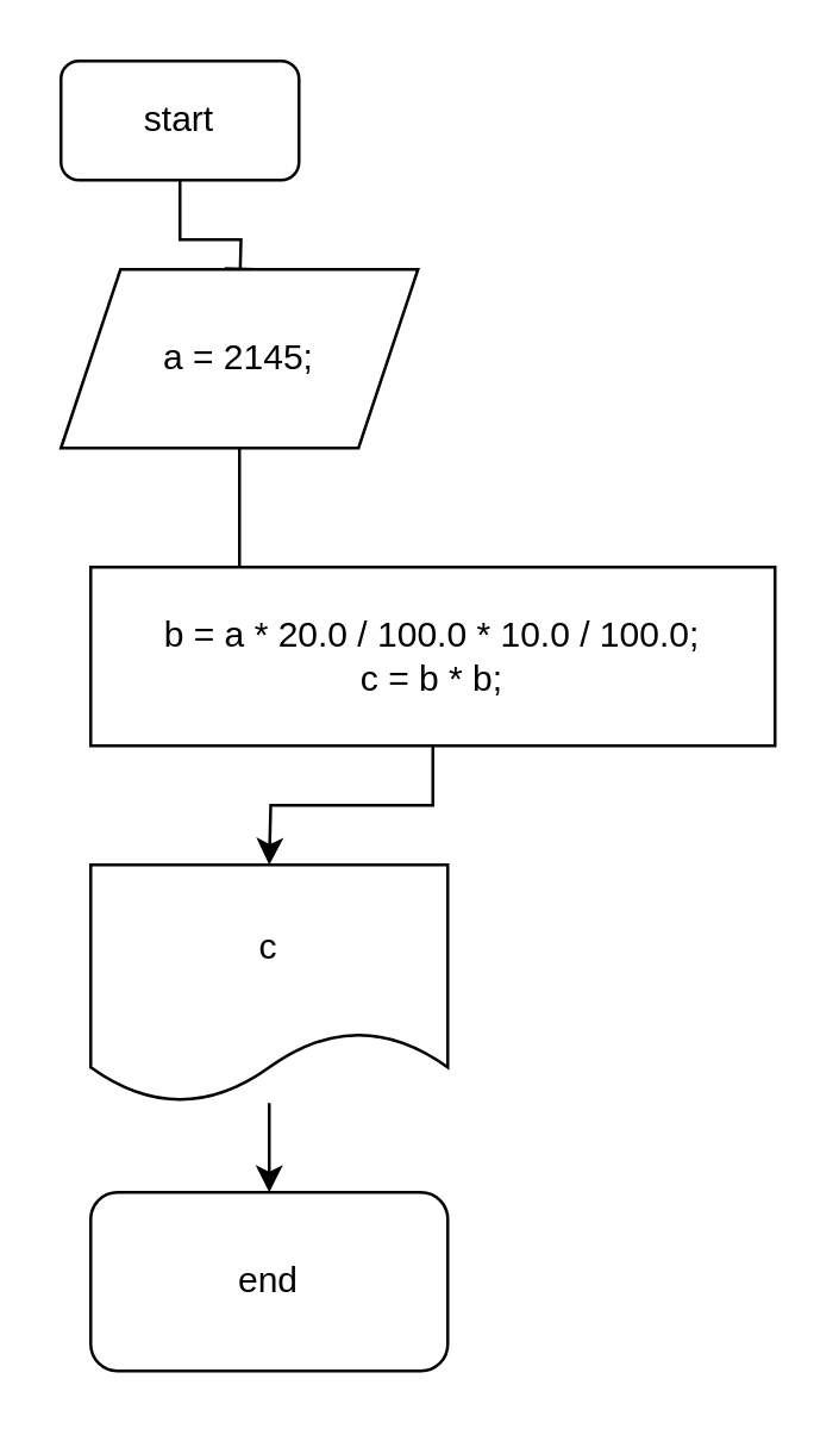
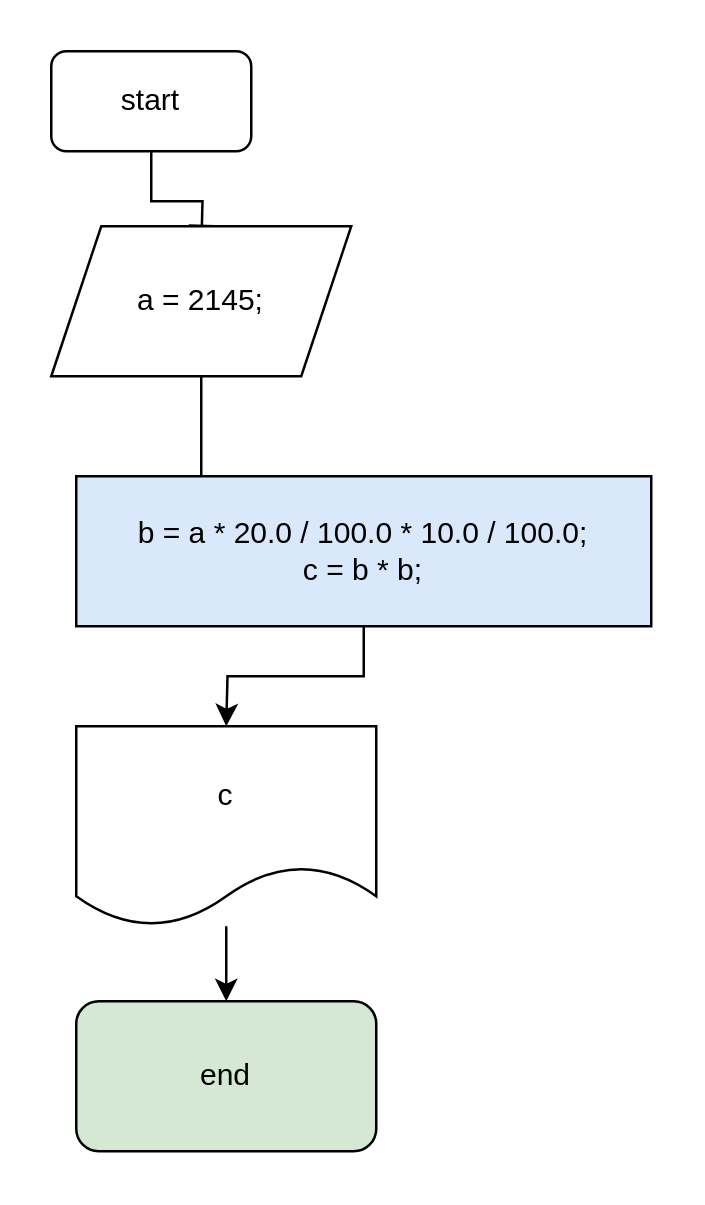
- <mxCell id="7" value="b = a * 20.0 / 100.0 * 10.0 / 100.0;&lt;br&gt;c = b * b;" style="rounded=0;whiteSpace=wrap;html=1;" vertex="1" parent="1"><mxGeometry x="30" y="190" width="230" height="60" as="geometry" /></mxCell>
+ <mxCell id="7" value="b = a * 20.0 / 100.0 * 10.0 / 100.0;&lt;br&gt;c = b * b;" style="rounded=0;whiteSpace=wrap;html=1;fillColor=#dae8fc;" vertex="1" parent="1"><mxGeometry x="30" y="190" width="230" height="60" as="geometry" /></mxCell>
- <mxCell id="10" value="end&lt;br&gt;" style="rounded=1;whiteSpace=wrap;html=1;" vertex="1" parent="1"><mxGeometry x="30" y="400" width="120" height="60" as="geometry" /></mxCell>
+ <mxCell id="10" value="end&lt;br&gt;" style="rounded=1;whiteSpace=wrap;html=1;fillColor=#d5e8d4;" vertex="1" parent="1"><mxGeometry x="30" y="400" width="120" height="60" as="geometry" /></mxCell>
